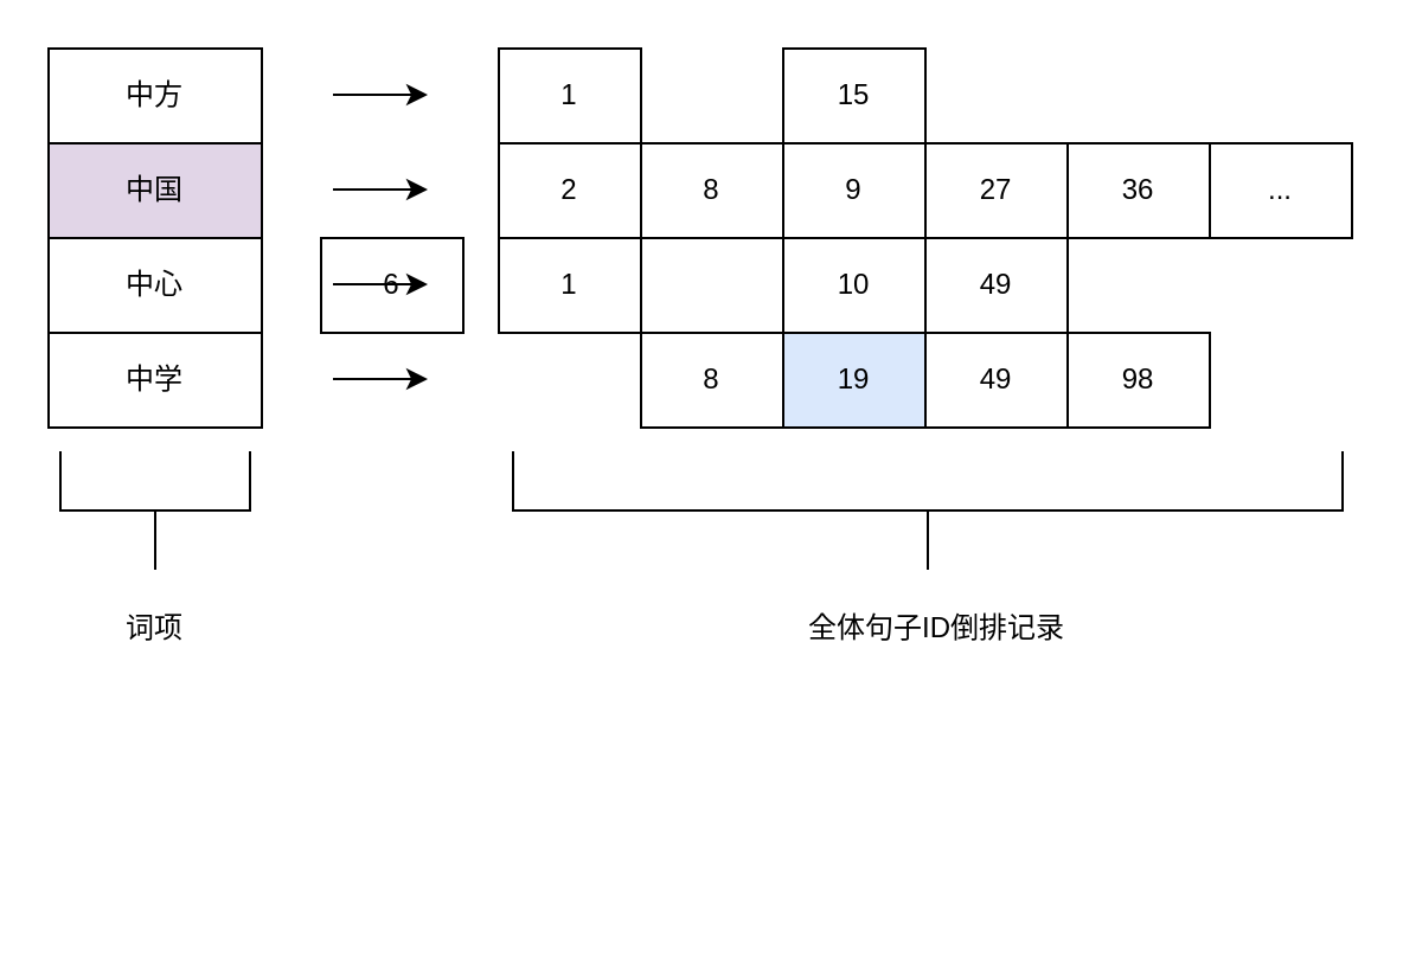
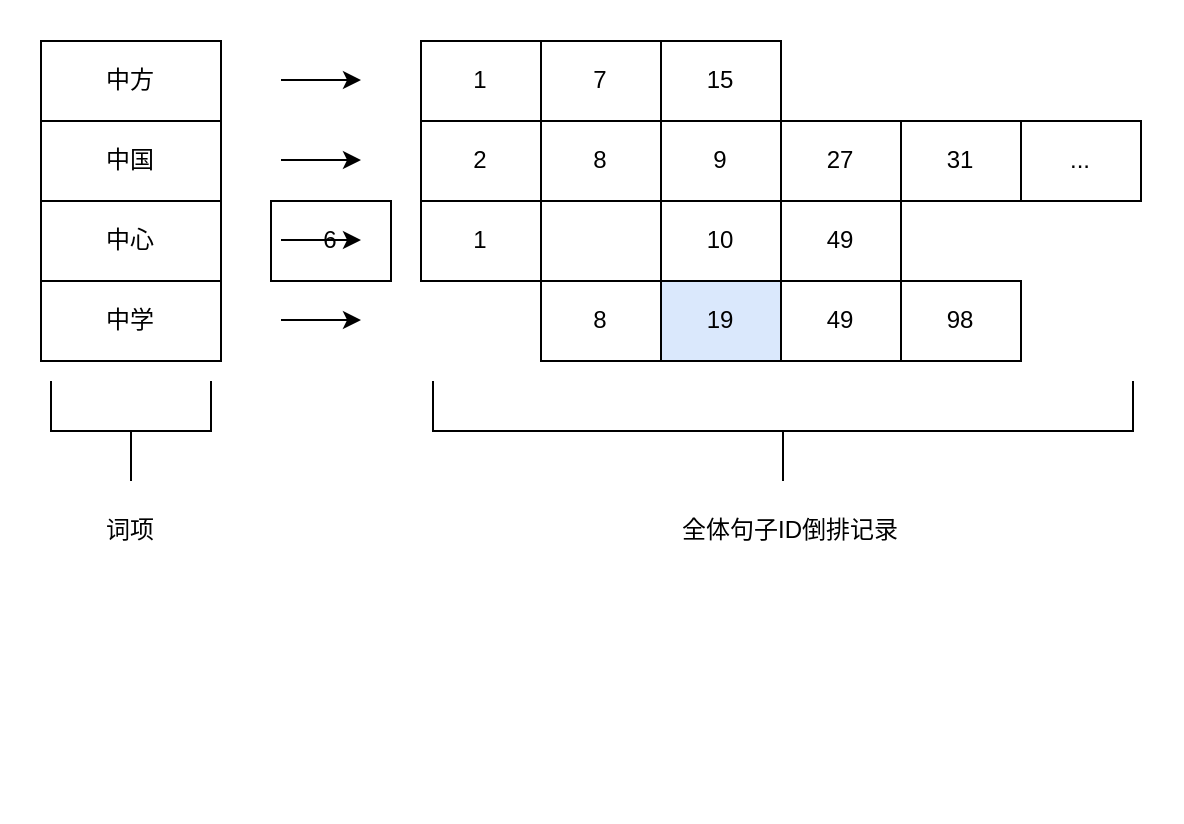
+ <mxCell id="20" value="7" style="rounded=0;whiteSpace=wrap;html=1;" vertex="1" parent="1"><mxGeometry x="270" y="20" width="60" height="40" as="geometry" /></mxCell>
- <mxCell id="2" value="中国" style="rounded=0;whiteSpace=wrap;html=1;fillColor=#e1d5e7;" vertex="1" parent="1"><mxGeometry x="20" y="60" width="90" height="40" as="geometry" /></mxCell>
+ <mxCell id="2" value="中国" style="rounded=0;whiteSpace=wrap;html=1;" vertex="1" parent="1"><mxGeometry x="20" y="60" width="90" height="40" as="geometry" /></mxCell>
- <mxCell id="26" value="36" style="rounded=0;whiteSpace=wrap;html=1;" vertex="1" parent="1"><mxGeometry x="450" y="60" width="60" height="40" as="geometry" /></mxCell>
+ <mxCell id="26" value="31" style="rounded=0;whiteSpace=wrap;html=1;" vertex="1" parent="1"><mxGeometry x="450" y="60" width="60" height="40" as="geometry" /></mxCell>
